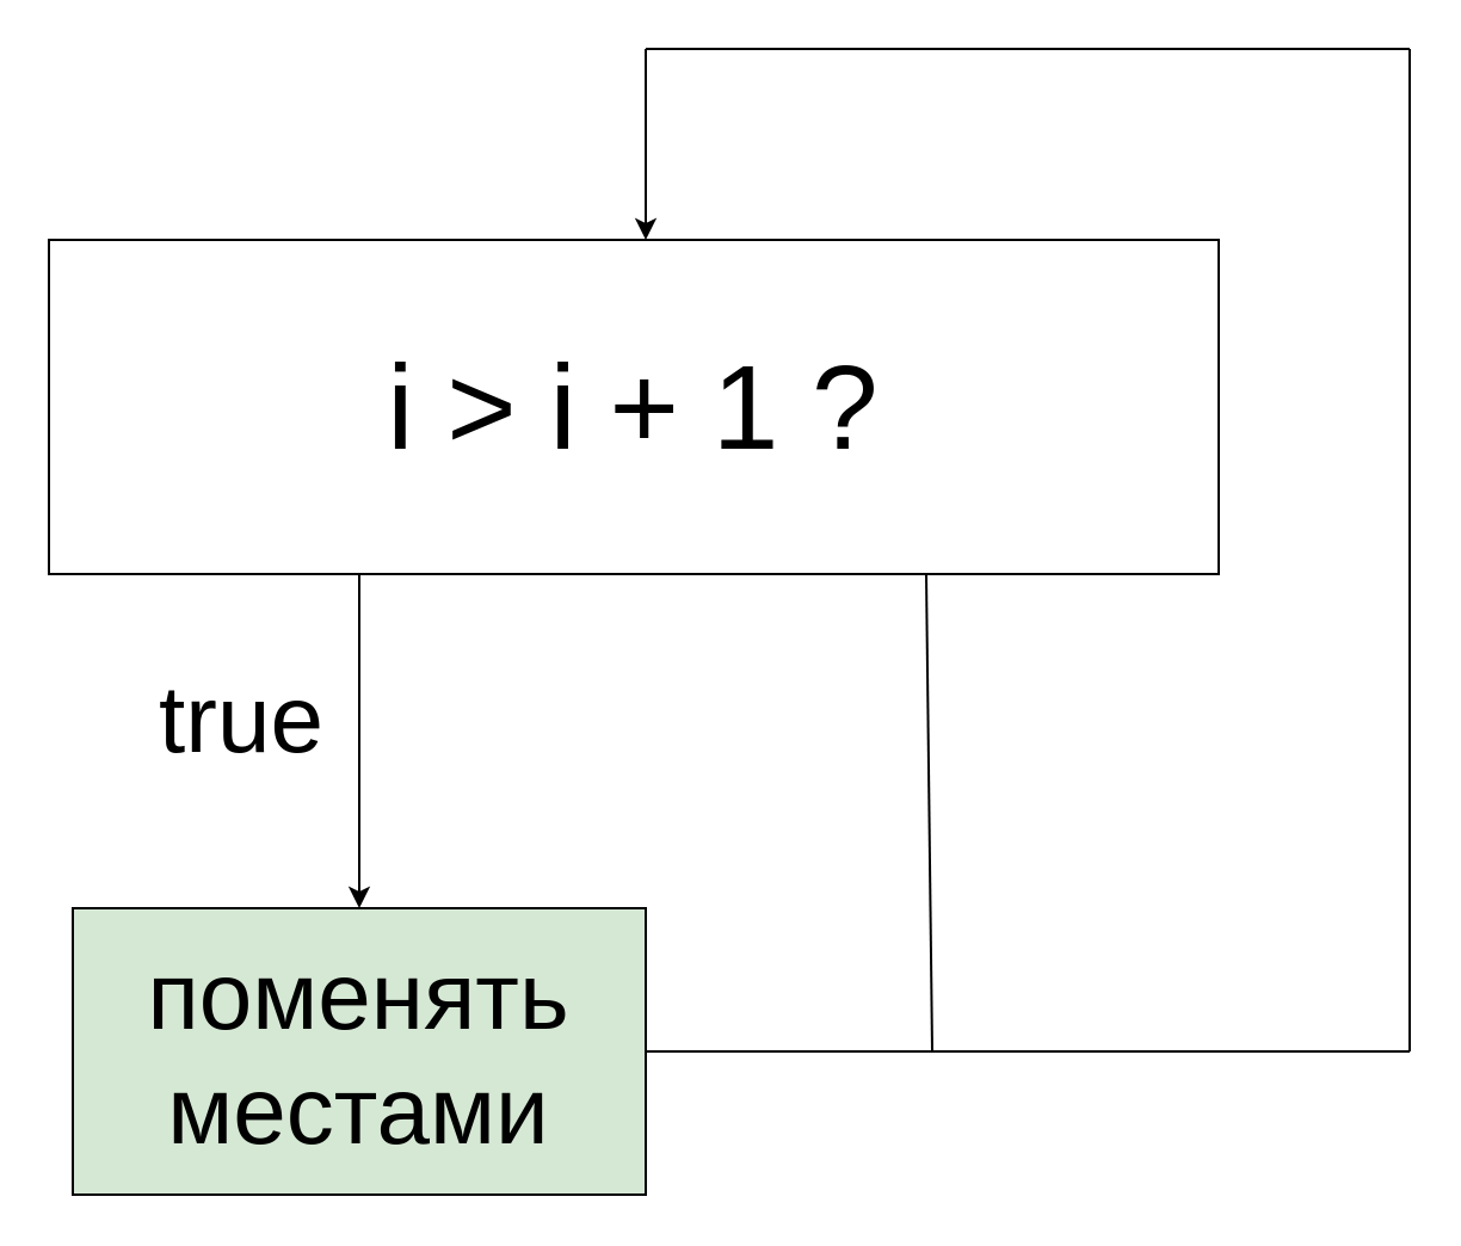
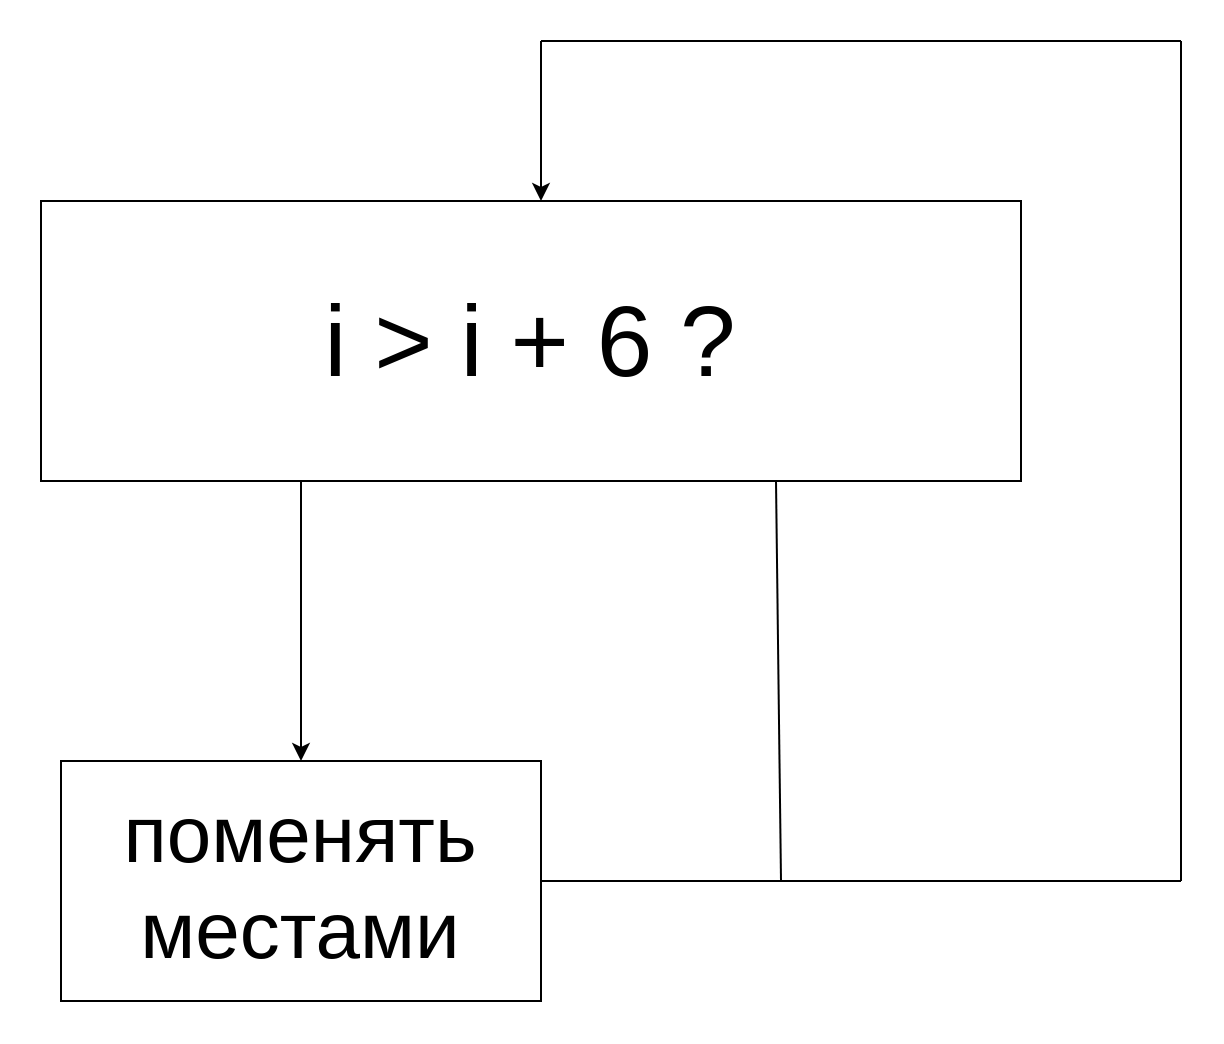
- <mxCell id="2" value="i &amp;gt; i + 1 ?" style="rounded=0;whiteSpace=wrap;html=1;fontSize=50;" vertex="1" parent="1"><mxGeometry x="20" y="100" width="490" height="140" as="geometry" /></mxCell>
+ <mxCell id="2" value="i &amp;gt; i + 6 ?" style="rounded=0;whiteSpace=wrap;html=1;fontSize=50;" vertex="1" parent="1"><mxGeometry x="20" y="100" width="490" height="140" as="geometry" /></mxCell>
- <mxCell id="10" value="true" style="text;html=1;strokeColor=none;fillColor=none;align=center;verticalAlign=middle;whiteSpace=wrap;rounded=0;fontSize=40;" vertex="1" parent="1"><mxGeometry x="71" y="285" width="60" height="30" as="geometry" /></mxCell>
- <mxCell id="4" value="поменять местами" style="rounded=0;whiteSpace=wrap;html=1;fontSize=40;fillColor=#d5e8d4;" vertex="1" parent="1"><mxGeometry x="30" y="380" width="240" height="120" as="geometry" /></mxCell>
+ <mxCell id="4" value="поменять местами" style="rounded=0;whiteSpace=wrap;html=1;fontSize=40;" vertex="1" parent="1"><mxGeometry x="30" y="380" width="240" height="120" as="geometry" /></mxCell>
